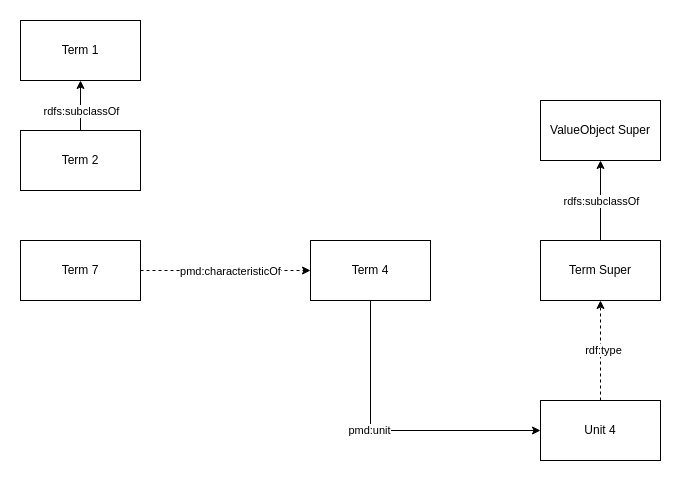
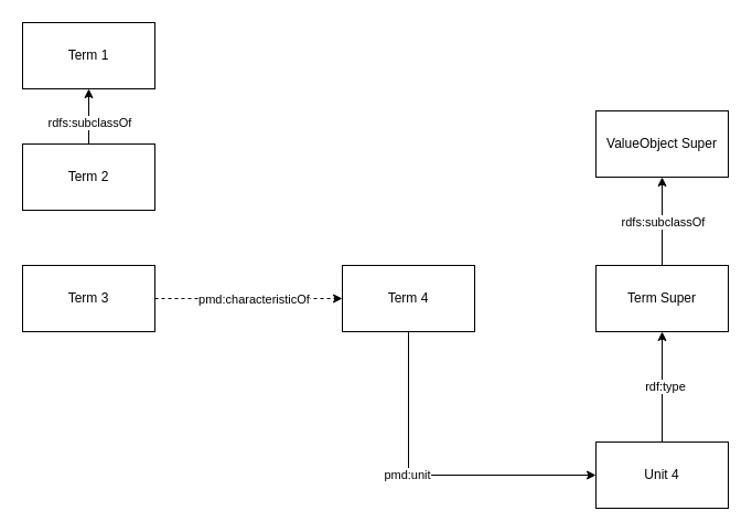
- <mxCell id="7" value="Term 7" style="rounded=0;whiteSpace=wrap;html=1;" parent="1" vertex="1"><mxGeometry x="20" y="240" width="120" height="60" as="geometry" /></mxCell>
+ <mxCell id="7" value="Term 3" style="rounded=0;whiteSpace=wrap;html=1;" parent="1" vertex="1"><mxGeometry x="20" y="240" width="120" height="60" as="geometry" /></mxCell>
- <mxCell id="12" style="edgeStyle=orthogonalEdgeStyle;rounded=0;orthogonalLoop=1;jettySize=auto;html=1;exitX=0.5;exitY=0;exitDx=0;exitDy=0;entryX=0.5;entryY=1;entryDx=0;entryDy=0;dashed=1;" edge="1" parent="1" source="14" target="17"><mxGeometry relative="1" as="geometry" /></mxCell>
+ <mxCell id="12" style="edgeStyle=orthogonalEdgeStyle;rounded=0;orthogonalLoop=1;jettySize=auto;html=1;exitX=0.5;exitY=0;exitDx=0;exitDy=0;entryX=0.5;entryY=1;entryDx=0;entryDy=0;" edge="1" parent="1" source="14" target="17"><mxGeometry relative="1" as="geometry" /></mxCell>
